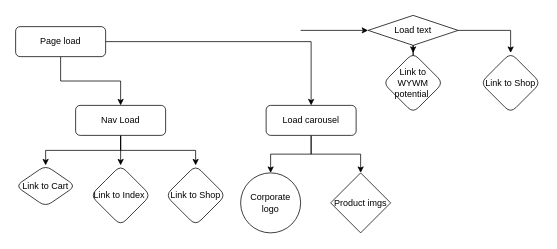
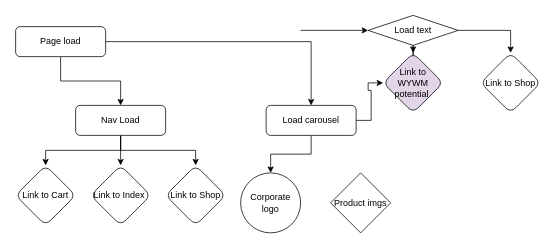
- <mxCell id="22" value="Link to WYWM potential&amp;nbsp;" style="rhombus;whiteSpace=wrap;html=1;rounded=1;" vertex="1" parent="1"><mxGeometry x="510" y="70" width="80" height="80" as="geometry" /></mxCell>
+ <mxCell id="22" value="Link to WYWM potential&amp;nbsp;" style="rhombus;whiteSpace=wrap;html=1;rounded=1;fillColor=#e1d5e7;" vertex="1" parent="1"><mxGeometry x="510" y="70" width="80" height="80" as="geometry" /></mxCell>
- <mxCell id="12" value="" style="edgeStyle=orthogonalEdgeStyle;rounded=0;orthogonalLoop=1;jettySize=auto;html=1;" edge="1" parent="1" source="14" target="19"><mxGeometry relative="1" as="geometry" /></mxCell>
+ <mxCell id="12" value="" style="edgeStyle=orthogonalEdgeStyle;rounded=0;orthogonalLoop=1;jettySize=auto;html=1;" edge="1" parent="1" source="14" target="22"><mxGeometry relative="1" as="geometry" /></mxCell>
- <mxCell id="11" value="Link to Cart" style="rhombus;whiteSpace=wrap;html=1;rounded=1;glass=0;strokeWidth=1;shadow=0;" vertex="1" parent="1"><mxGeometry x="20" y="220" width="80" height="55" as="geometry" /></mxCell>
+ <mxCell id="11" value="Link to Cart" style="rhombus;whiteSpace=wrap;html=1;rounded=1;glass=0;strokeWidth=1;shadow=0;" vertex="1" parent="1"><mxGeometry x="20" y="220" width="80" height="80" as="geometry" /></mxCell>
